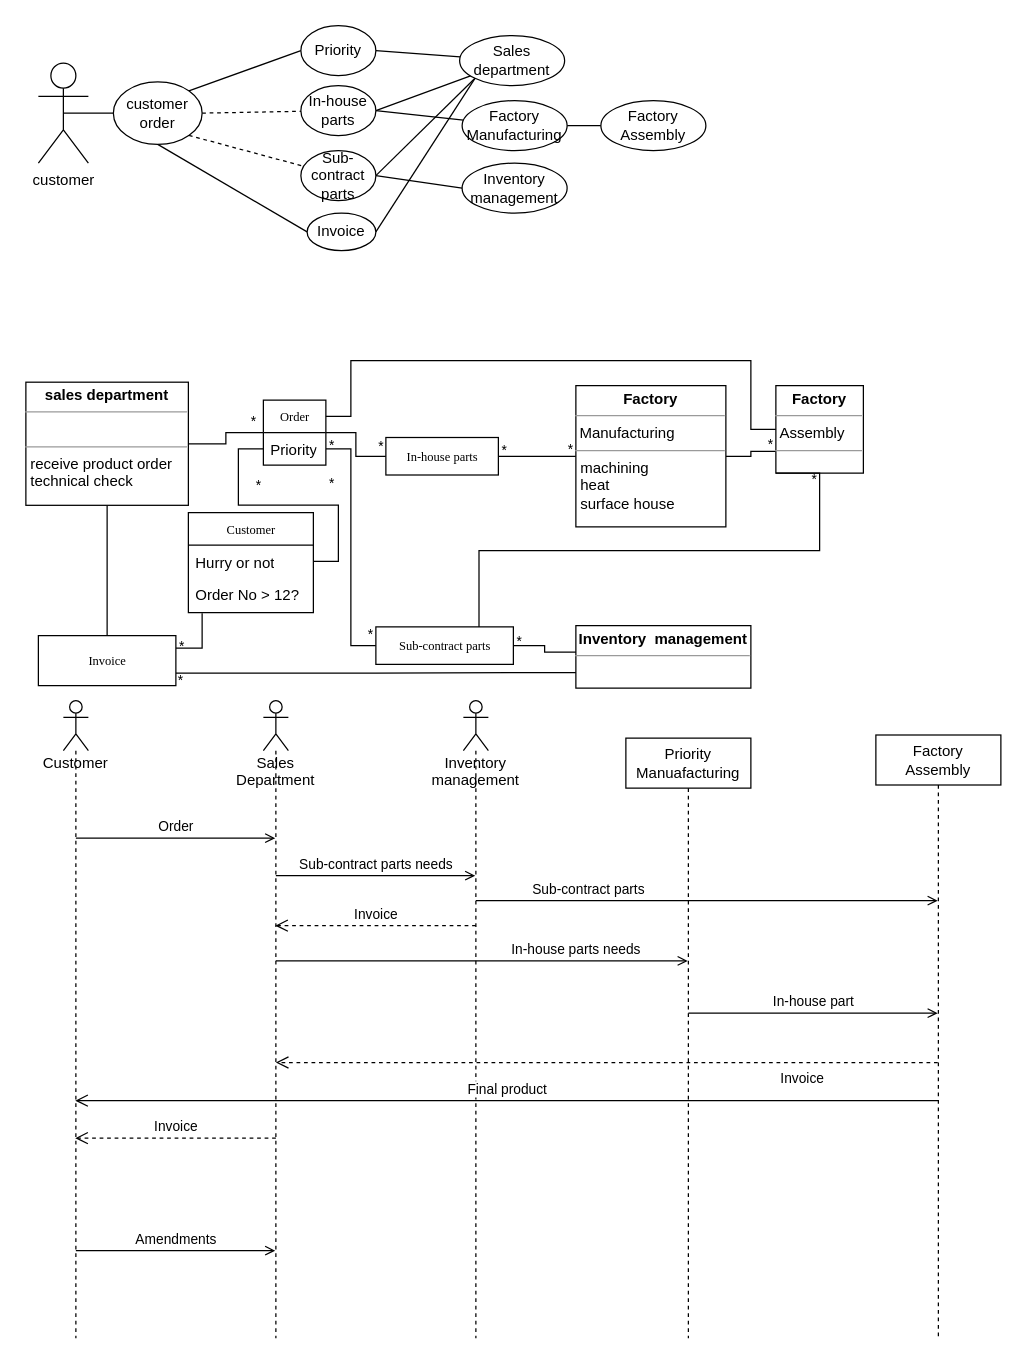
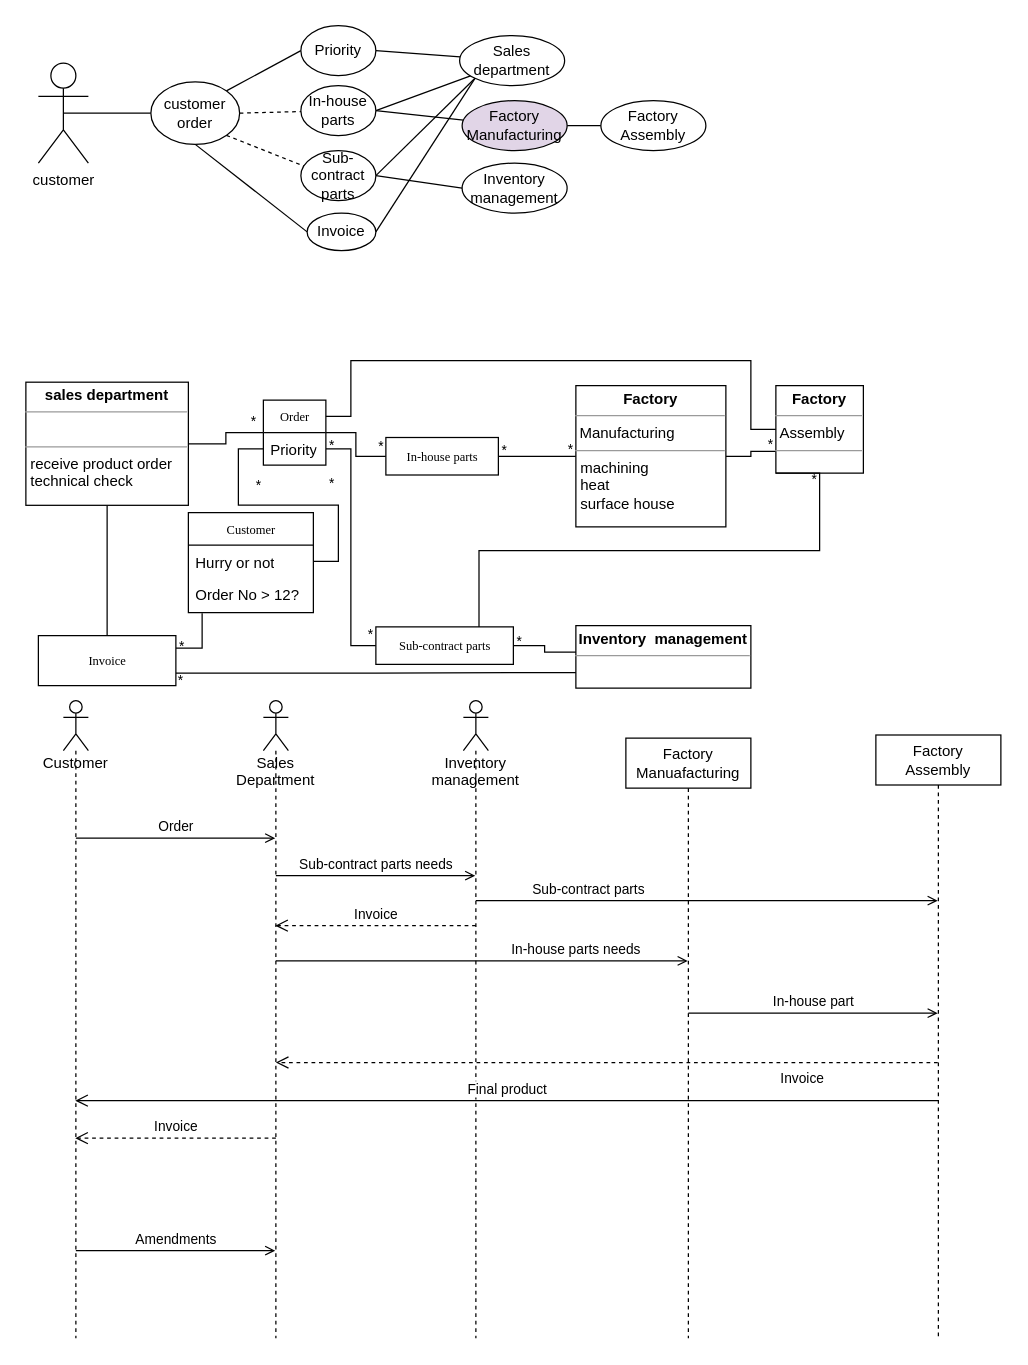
- <mxCell id="45" value="customer order" style="ellipse;whiteSpace=wrap;html=1;" vertex="1" parent="1"><mxGeometry x="90" y="65" width="71" height="50" as="geometry" /></mxCell>
+ <mxCell id="45" value="customer order" style="ellipse;whiteSpace=wrap;html=1;" vertex="1" parent="1"><mxGeometry x="120" y="65" width="71" height="50" as="geometry" /></mxCell>
- <mxCell id="56" value="&lt;div&gt;Factory&lt;/div&gt;&lt;div&gt;Manufacturing&lt;br&gt;&lt;/div&gt;" style="ellipse;whiteSpace=wrap;html=1;" vertex="1" parent="1"><mxGeometry x="369" y="80" width="84" height="40" as="geometry" /></mxCell>
+ <mxCell id="56" value="&lt;div&gt;Factory&lt;/div&gt;&lt;div&gt;Manufacturing&lt;br&gt;&lt;/div&gt;" style="ellipse;whiteSpace=wrap;html=1;fillColor=#e1d5e7;" vertex="1" parent="1"><mxGeometry x="369" y="80" width="84" height="40" as="geometry" /></mxCell>
- <mxCell id="62" value="&lt;div&gt;Priority&lt;/div&gt;&lt;div&gt;Manuafacturing&lt;/div&gt;" style="shape=umlLifeline;perimeter=lifelinePerimeter;whiteSpace=wrap;html=1;container=1;collapsible=0;recursiveResize=0;outlineConnect=0;" vertex="1" parent="1"><mxGeometry x="500" y="590" width="100" height="480" as="geometry" /></mxCell>
+ <mxCell id="62" value="&lt;div&gt;Factory&lt;/div&gt;&lt;div&gt;Manuafacturing&lt;/div&gt;" style="shape=umlLifeline;perimeter=lifelinePerimeter;whiteSpace=wrap;html=1;container=1;collapsible=0;recursiveResize=0;outlineConnect=0;" vertex="1" parent="1"><mxGeometry x="500" y="590" width="100" height="480" as="geometry" /></mxCell>
